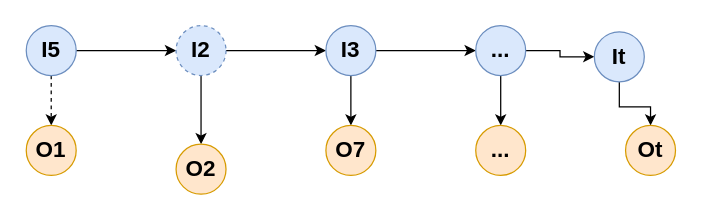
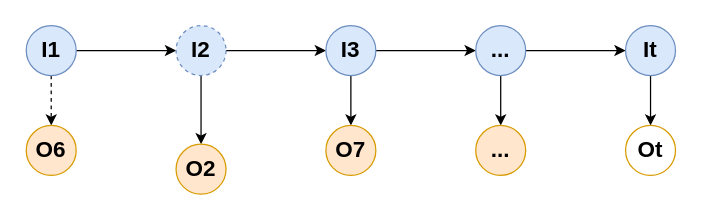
- <mxCell id="4" value="&lt;b&gt;&lt;font style=&quot;font-size: 18px&quot;&gt;I5&lt;/font&gt;&lt;/b&gt;" style="ellipse;whiteSpace=wrap;html=1;aspect=fixed;fillColor=#dae8fc;strokeColor=#6c8ebf;" vertex="1" parent="1"><mxGeometry x="20" y="20" width="40" height="40" as="geometry" /></mxCell>
+ <mxCell id="4" value="&lt;b&gt;&lt;font style=&quot;font-size: 18px&quot;&gt;I1&lt;/font&gt;&lt;/b&gt;" style="ellipse;whiteSpace=wrap;html=1;aspect=fixed;fillColor=#dae8fc;strokeColor=#6c8ebf;" vertex="1" parent="1"><mxGeometry x="20" y="20" width="40" height="40" as="geometry" /></mxCell>
- <mxCell id="15" value="&lt;b&gt;&lt;font style=&quot;font-size: 18px&quot;&gt;It&lt;/font&gt;&lt;/b&gt;" style="ellipse;whiteSpace=wrap;html=1;aspect=fixed;fillColor=#dae8fc;strokeColor=#6c8ebf;" vertex="1" parent="1"><mxGeometry x="475" y="25" width="40" height="40" as="geometry" /></mxCell>
+ <mxCell id="15" value="&lt;b&gt;&lt;font style=&quot;font-size: 18px&quot;&gt;It&lt;/font&gt;&lt;/b&gt;" style="ellipse;whiteSpace=wrap;html=1;aspect=fixed;fillColor=#dae8fc;strokeColor=#6c8ebf;" vertex="1" parent="1"><mxGeometry x="500" y="20" width="40" height="40" as="geometry" /></mxCell>
- <mxCell id="16" value="&lt;b&gt;&lt;font style=&quot;font-size: 18px&quot;&gt;O1&lt;/font&gt;&lt;/b&gt;" style="ellipse;whiteSpace=wrap;html=1;aspect=fixed;fillColor=#ffe6cc;strokeColor=#d79b00;" vertex="1" parent="1"><mxGeometry x="20" y="100" width="40" height="40" as="geometry" /></mxCell>
+ <mxCell id="16" value="&lt;b&gt;&lt;font style=&quot;font-size: 18px&quot;&gt;O6&lt;/font&gt;&lt;/b&gt;" style="ellipse;whiteSpace=wrap;html=1;aspect=fixed;fillColor=#ffe6cc;strokeColor=#d79b00;" vertex="1" parent="1"><mxGeometry x="20" y="100" width="40" height="40" as="geometry" /></mxCell>
- <mxCell id="20" value="&lt;b&gt;&lt;font style=&quot;font-size: 18px&quot;&gt;Ot&lt;/font&gt;&lt;/b&gt;" style="ellipse;whiteSpace=wrap;html=1;aspect=fixed;fillColor=#ffe6cc;strokeColor=#d79b00;" vertex="1" parent="1"><mxGeometry x="500" y="100" width="40" height="40" as="geometry" /></mxCell>
+ <mxCell id="20" value="&lt;b&gt;&lt;font style=&quot;font-size: 18px&quot;&gt;Ot&lt;/font&gt;&lt;/b&gt;" style="ellipse;whiteSpace=wrap;html=1;aspect=fixed;fillColor=#ffffff;strokeColor=#d79b00;" vertex="1" parent="1"><mxGeometry x="500" y="100" width="40" height="40" as="geometry" /></mxCell>
